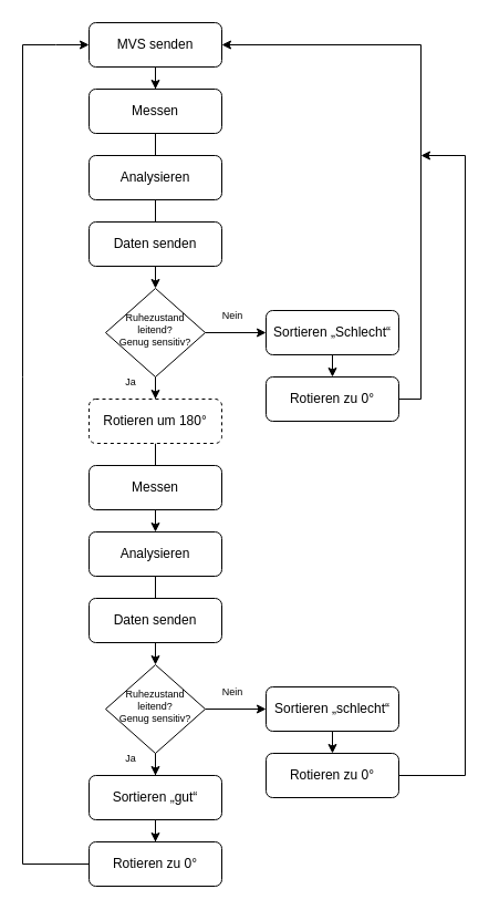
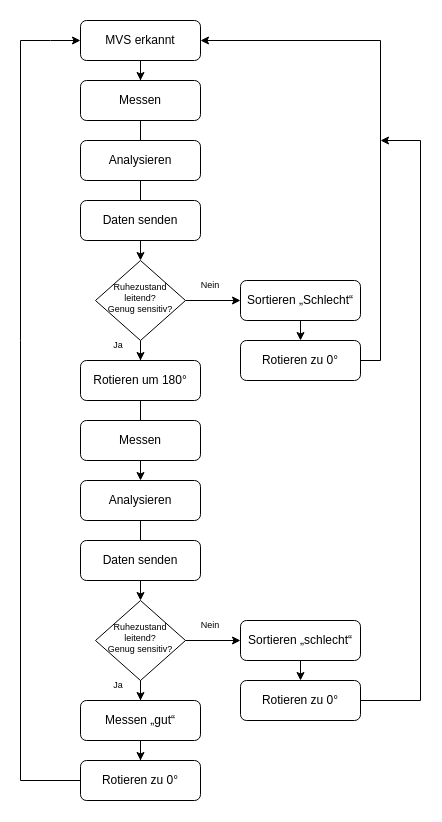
- <mxCell id="3" value="MVS senden" style="rounded=1;whiteSpace=wrap;html=1;fontSize=12;glass=0;strokeWidth=1;shadow=0;" parent="1" vertex="1"><mxGeometry x="80" y="20" width="120" height="40" as="geometry" /></mxCell>
+ <mxCell id="3" value="MVS erkannt" style="rounded=1;whiteSpace=wrap;html=1;fontSize=12;glass=0;strokeWidth=1;shadow=0;" parent="1" vertex="1"><mxGeometry x="80" y="20" width="120" height="40" as="geometry" /></mxCell>
- <mxCell id="13" value="Rotieren um 180°" style="rounded=1;whiteSpace=wrap;html=1;fontSize=12;glass=0;strokeWidth=1;shadow=0;dashed=1;" parent="1" vertex="1"><mxGeometry x="80" y="360" width="120" height="40" as="geometry" /></mxCell>
+ <mxCell id="13" value="Rotieren um 180°" style="rounded=1;whiteSpace=wrap;html=1;fontSize=12;glass=0;strokeWidth=1;shadow=0;" parent="1" vertex="1"><mxGeometry x="80" y="360" width="120" height="40" as="geometry" /></mxCell>
- <mxCell id="27" value="Sortieren „gut“" style="rounded=1;whiteSpace=wrap;html=1;fontSize=12;glass=0;strokeWidth=1;shadow=0;" parent="1" vertex="1"><mxGeometry x="80" y="700" width="120" height="40" as="geometry" /></mxCell>
+ <mxCell id="27" value="Messen „gut“" style="rounded=1;whiteSpace=wrap;html=1;fontSize=12;glass=0;strokeWidth=1;shadow=0;" parent="1" vertex="1"><mxGeometry x="80" y="700" width="120" height="40" as="geometry" /></mxCell>
